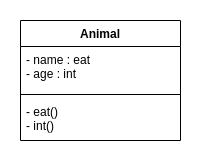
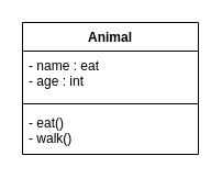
- <mxCell id="5" value="- eat()&#10;- int()" style="text;strokeColor=none;fillColor=none;align=left;verticalAlign=top;spacingLeft=4;spacingRight=4;overflow=hidden;rotatable=0;points=[[0,0.5],[1,0.5]];portConstraint=eastwest;" vertex="1" parent="2"><mxGeometry y="78" width="160" height="42" as="geometry" /></mxCell>
+ <mxCell id="5" value="- eat()&#10;- walk()" style="text;strokeColor=none;fillColor=none;align=left;verticalAlign=top;spacingLeft=4;spacingRight=4;overflow=hidden;rotatable=0;points=[[0,0.5],[1,0.5]];portConstraint=eastwest;" vertex="1" parent="2"><mxGeometry y="78" width="160" height="42" as="geometry" /></mxCell>
